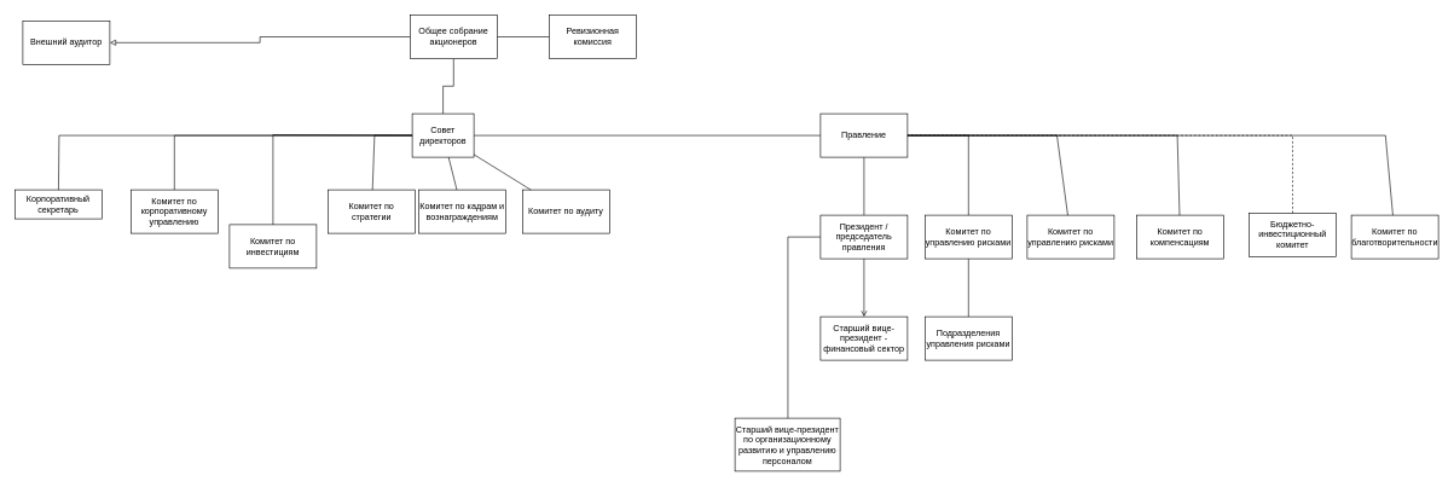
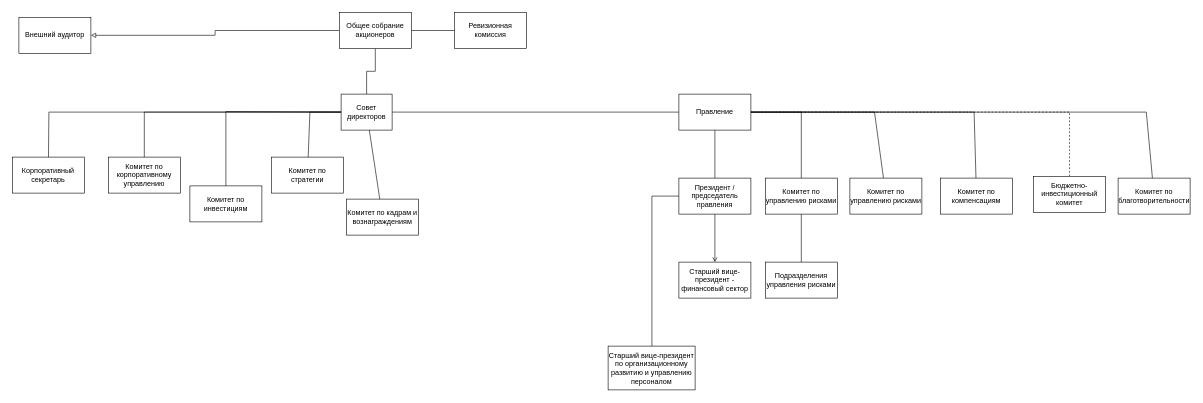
- <mxCell id="22" value="" style="endArrow=none;html=1;rounded=0;strokeColor=default;" edge="1" parent="1" source="19" target="8"><mxGeometry width="50" height="50" relative="1" as="geometry"><mxPoint x="758" y="389" as="sourcePoint" /><mxPoint x="808" y="339" as="targetPoint" /></mxGeometry></mxCell>
- <mxCell id="37" value="Корпоративный секретарь" style="whiteSpace=wrap;html=1;rounded=0;" vertex="1" parent="1"><mxGeometry x="20" y="261" width="120" height="40" as="geometry" /></mxCell>
+ <mxCell id="37" value="Корпоративный секретарь" style="whiteSpace=wrap;html=1;rounded=0;" vertex="1" parent="1"><mxGeometry x="20" y="261" width="120" height="60" as="geometry" /></mxCell>
- <mxCell id="18" value="Комитет по кадрам и вознаграждениям" style="whiteSpace=wrap;html=1;rounded=0;" vertex="1" parent="1"><mxGeometry x="577" y="261" width="120" height="60" as="geometry" /></mxCell>
+ <mxCell id="18" value="Комитет по кадрам и вознаграждениям" style="whiteSpace=wrap;html=1;rounded=0;" vertex="1" parent="1"><mxGeometry x="577" y="331" width="120" height="60" as="geometry" /></mxCell>
- <mxCell id="19" value="Комитет по аудиту" style="whiteSpace=wrap;html=1;rounded=0;" vertex="1" parent="1"><mxGeometry x="720" y="261" width="120" height="60" as="geometry" /></mxCell>
